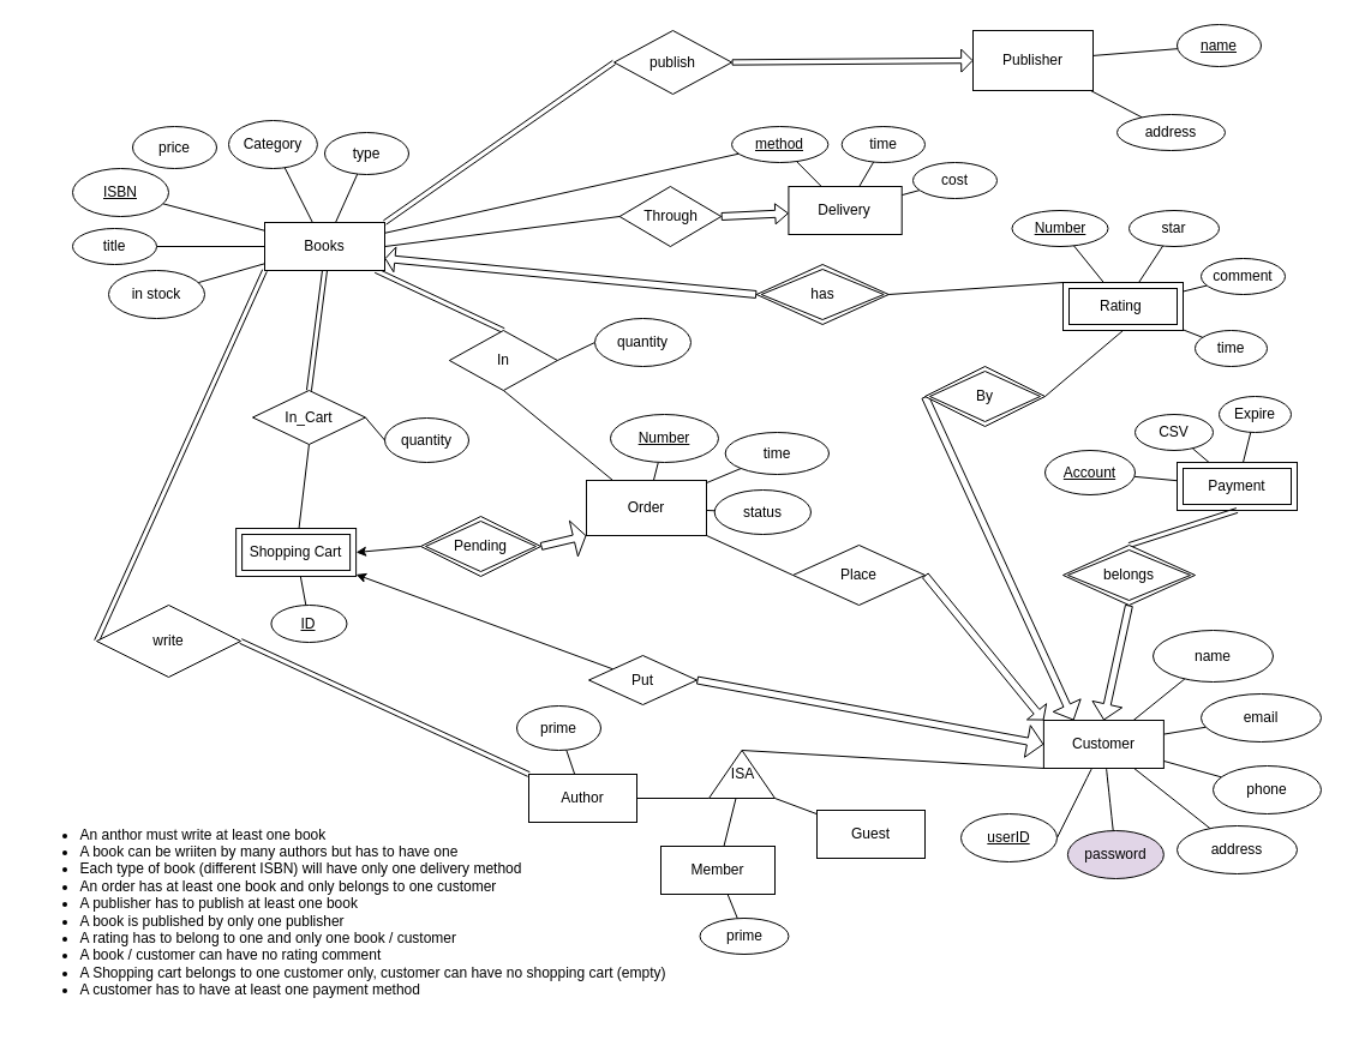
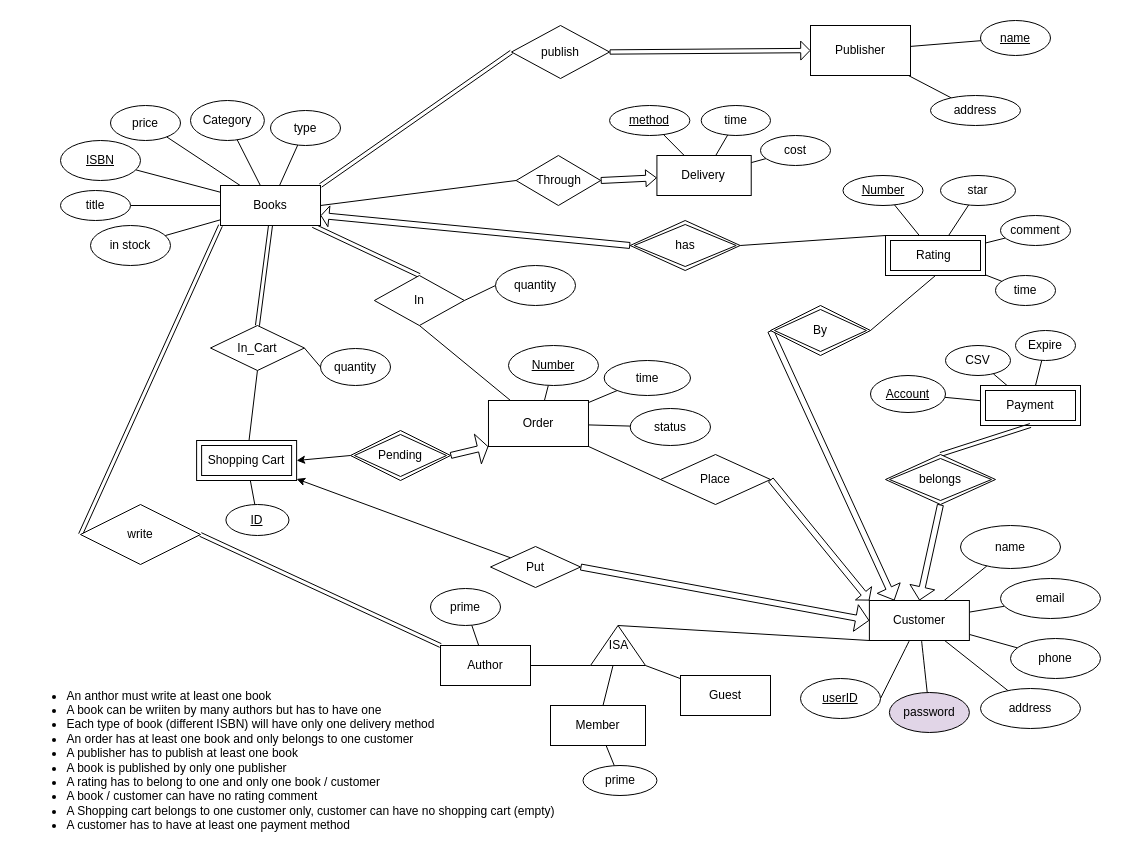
- <mxCell id="5" value="" style="orthogonalLoop=1;jettySize=auto;html=1;endArrow=none;endFill=0;" parent="1" source="12" target="65" edge="1"><mxGeometry relative="1" as="geometry" /></mxCell>
+ <mxCell id="5" value="" style="orthogonalLoop=1;jettySize=auto;html=1;endArrow=none;endFill=0;" parent="1" source="12" target="16" edge="1"><mxGeometry relative="1" as="geometry" /></mxCell>
- <mxCell id="36" value="status" style="ellipse;whiteSpace=wrap;html=1;" parent="1" vertex="1"><mxGeometry x="594.7" y="408" width="80.3" height="37" as="geometry" /></mxCell>
+ <mxCell id="36" value="status" style="ellipse;whiteSpace=wrap;html=1;" parent="1" vertex="1"><mxGeometry x="629.7" y="408" width="80.3" height="37" as="geometry" /></mxCell>
